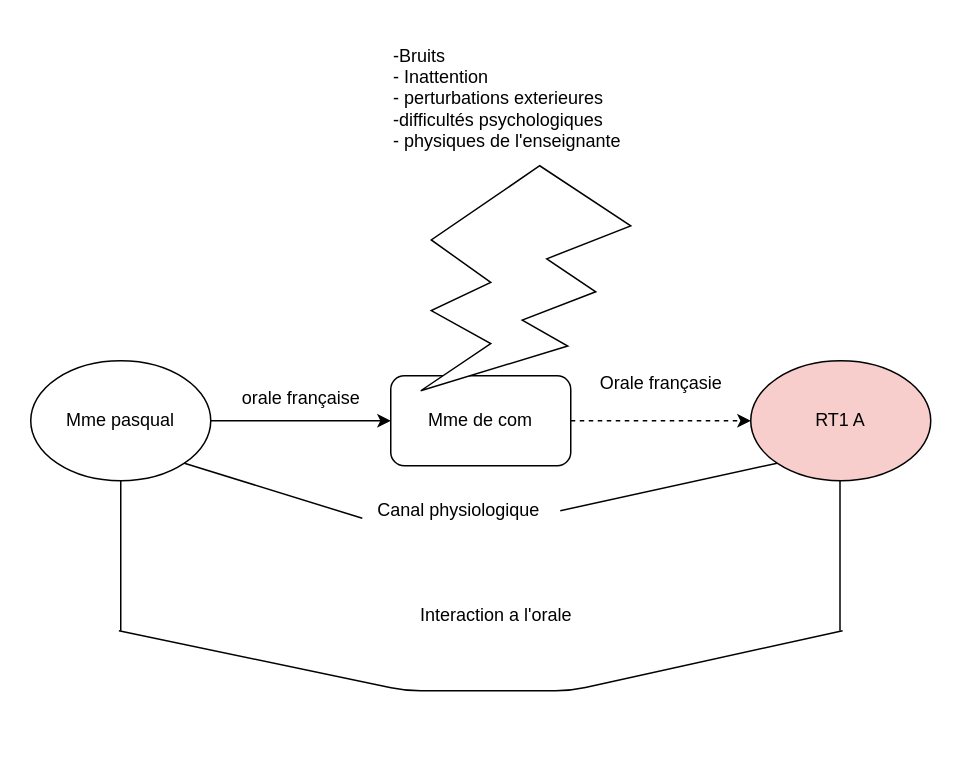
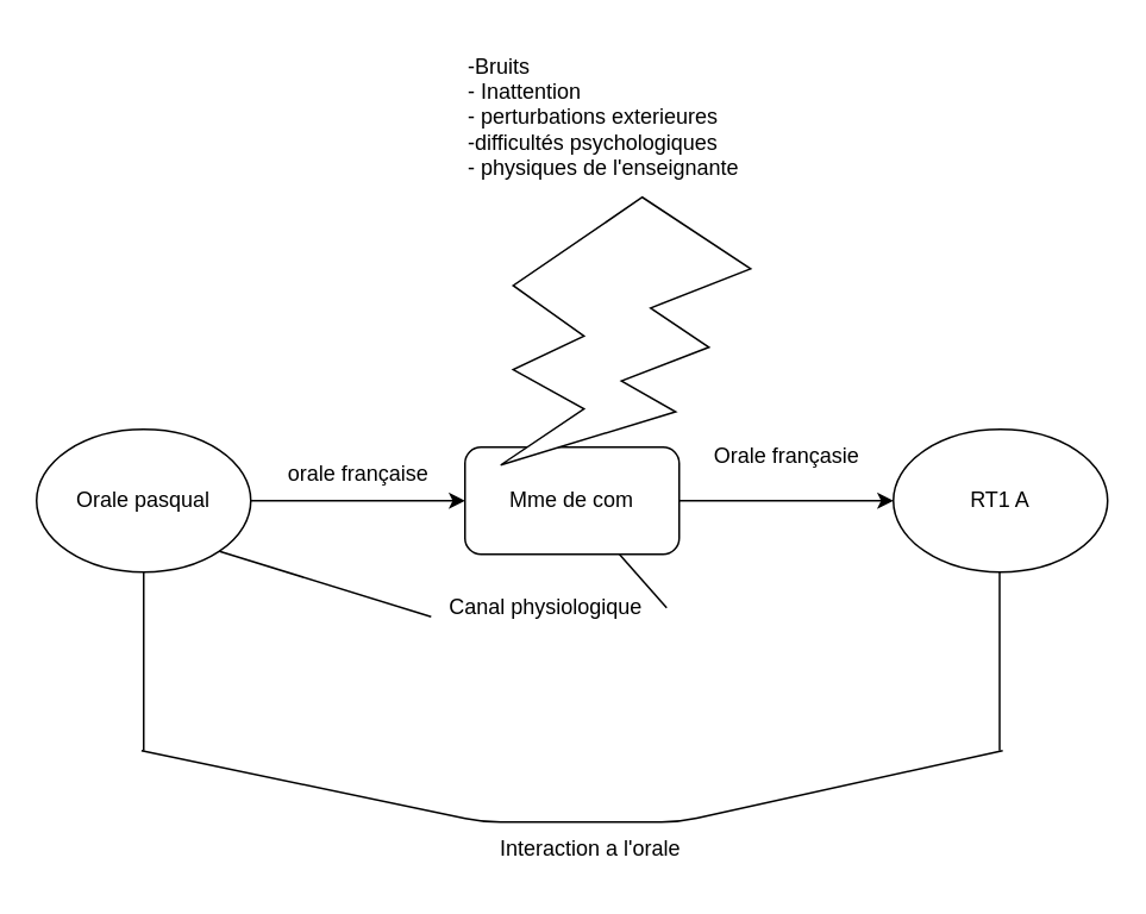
- <mxCell id="3" value="Mme pasqual" style="ellipse;whiteSpace=wrap;html=1;" vertex="1" parent="1"><mxGeometry x="20" y="240" width="120" height="80" as="geometry" /></mxCell>
+ <mxCell id="3" value="Orale pasqual" style="ellipse;whiteSpace=wrap;html=1;" vertex="1" parent="1"><mxGeometry x="20" y="240" width="120" height="80" as="geometry" /></mxCell>
- <mxCell id="4" style="edgeStyle=none;html=1;entryX=0;entryY=0.5;entryDx=0;entryDy=0;dashed=1;" edge="1" parent="1" source="5" target="6"><mxGeometry relative="1" as="geometry" /></mxCell>
+ <mxCell id="4" style="edgeStyle=none;html=1;entryX=0;entryY=0.5;entryDx=0;entryDy=0;" edge="1" parent="1" source="5" target="6"><mxGeometry relative="1" as="geometry" /></mxCell>
- <mxCell id="6" value="RT1 A" style="ellipse;whiteSpace=wrap;html=1;fillColor=#f8cecc;" vertex="1" parent="1"><mxGeometry x="500" y="240" width="120" height="80" as="geometry" /></mxCell>
+ <mxCell id="6" value="RT1 A" style="ellipse;whiteSpace=wrap;html=1;" vertex="1" parent="1"><mxGeometry x="500" y="240" width="120" height="80" as="geometry" /></mxCell>
- <mxCell id="7" value="" style="endArrow=none;html=1;entryX=0;entryY=1;entryDx=0;entryDy=0;exitX=1.023;exitY=0.5;exitDx=0;exitDy=0;startArrow=none;exitPerimeter=0;" edge="1" parent="1" source="14" target="6"><mxGeometry width="50" height="50" relative="1" as="geometry"><mxPoint x="120" y="310" as="sourcePoint" /><mxPoint x="480" y="320" as="targetPoint" /></mxGeometry></mxCell>
+ <mxCell id="7" value="" style="endArrow=none;html=1;exitX=1.023;exitY=0.5;exitDx=0;exitDy=0;startArrow=none;exitPerimeter=0;" edge="1" parent="1" source="14" target="5"><mxGeometry width="50" height="50" relative="1" as="geometry"><mxPoint x="120" y="310" as="sourcePoint" /><mxPoint x="480" y="320" as="targetPoint" /></mxGeometry></mxCell>
- <mxCell id="8" value="Interaction a l'orale" style="text;html=1;align=center;verticalAlign=middle;resizable=0;points=[];autosize=1;strokeColor=none;fillColor=none;" vertex="1" parent="1"><mxGeometry x="270" y="395" width="120" height="30" as="geometry" /></mxCell>
+ <mxCell id="8" value="Interaction a l'orale" style="text;html=1;align=center;verticalAlign=middle;resizable=0;points=[];autosize=1;strokeColor=none;fillColor=none;" vertex="1" parent="1"><mxGeometry x="270" y="460" width="120" height="30" as="geometry" /></mxCell>
